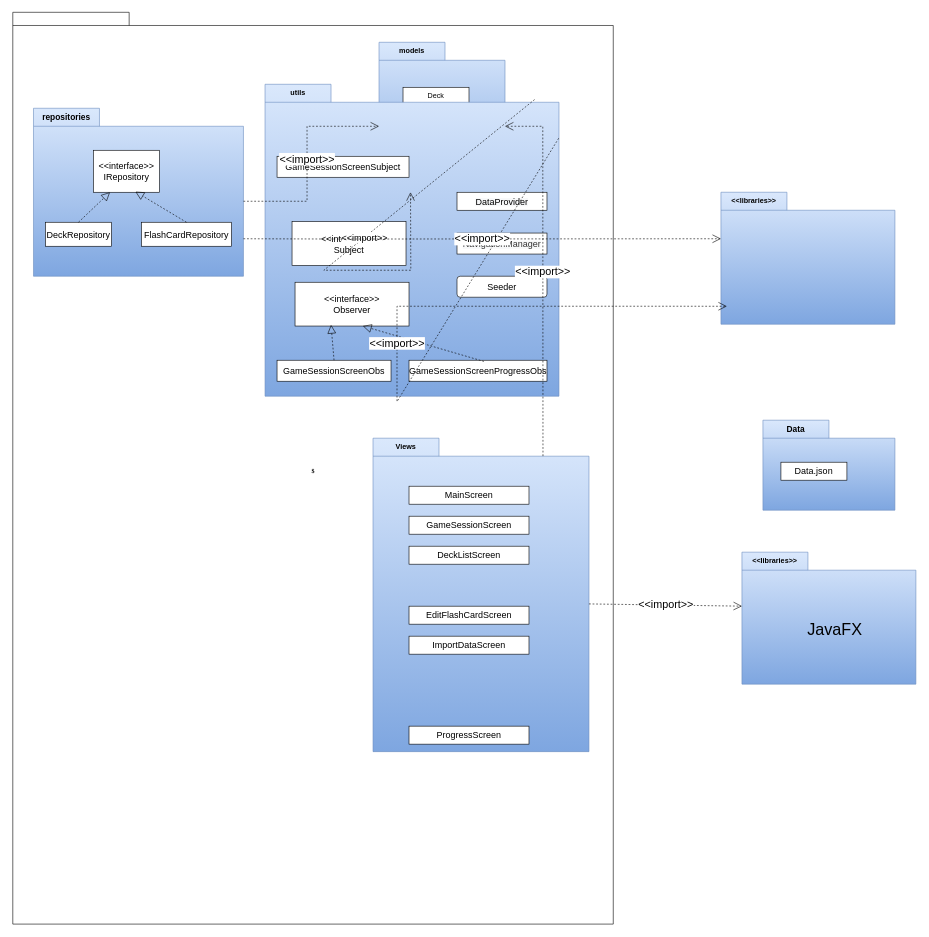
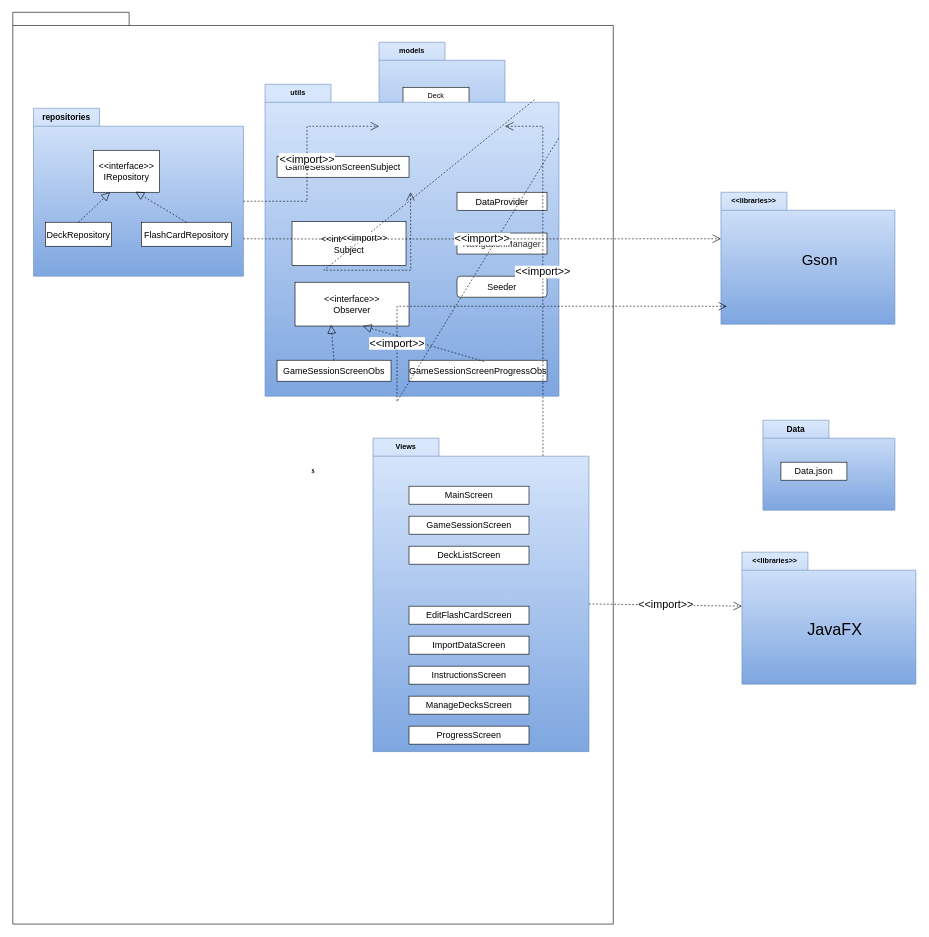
+ <mxCell id="23" value="&lt;font style=&quot;font-size: 25px;&quot;&gt;Gson&lt;/font&gt;" style="text;strokeColor=none;align=center;fillColor=none;html=1;verticalAlign=middle;whiteSpace=wrap;rounded=0;" vertex="1" parent="22"><mxGeometry x="70" y="50" width="190" height="122.5" as="geometry" /></mxCell>
+ <mxCell id="17" value="&lt;font style=&quot;font-size: 15px;&quot;&gt;InstructionsScreen&lt;/font&gt;" style="html=1;whiteSpace=wrap;" vertex="1" parent="13"><mxGeometry x="60" y="380" width="200" height="30" as="geometry" /></mxCell>
+ <mxCell id="20" value="&lt;font style=&quot;font-size: 15px;&quot;&gt;ManageDecksScreen&lt;/font&gt;" style="html=1;whiteSpace=wrap;" vertex="1" parent="13"><mxGeometry x="60" y="430" width="200" height="30" as="geometry" /></mxCell>
